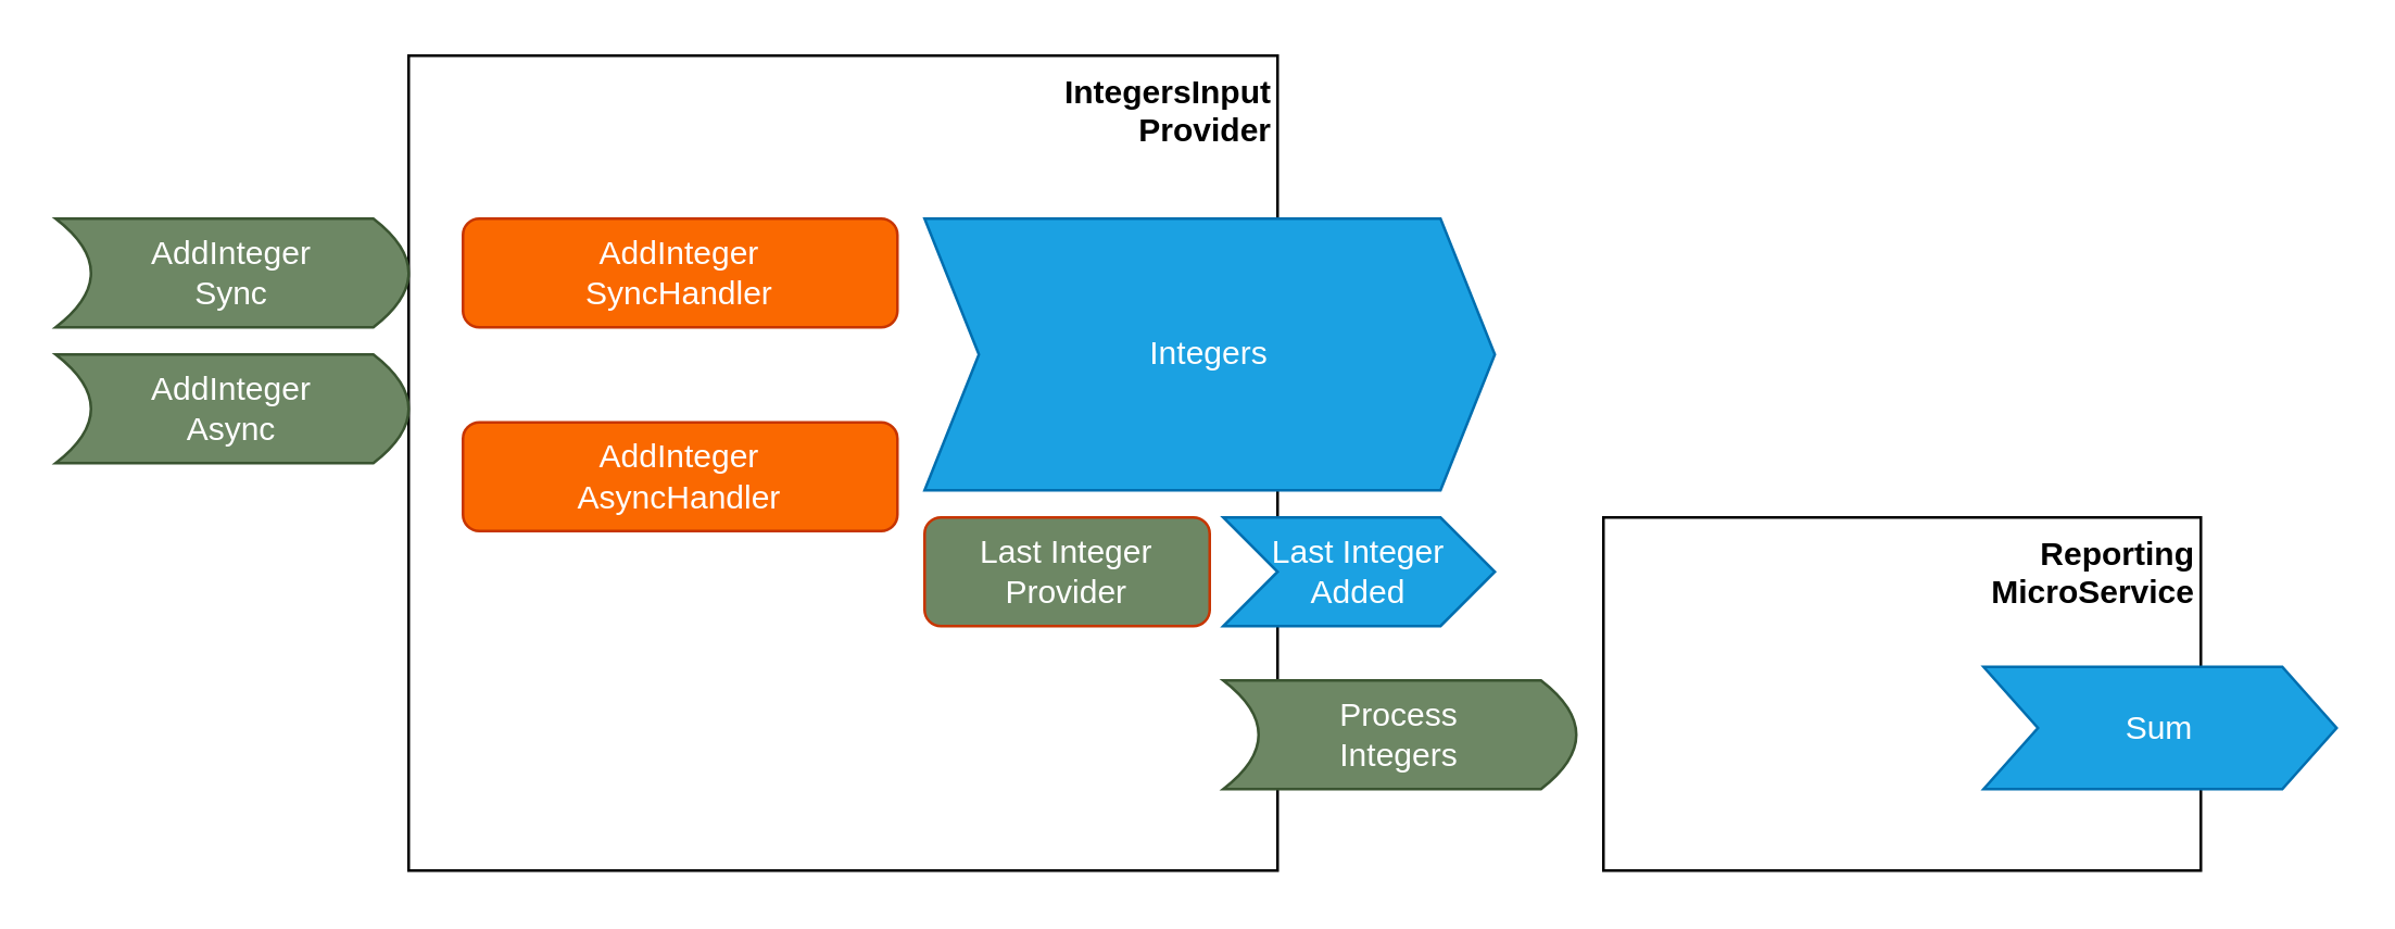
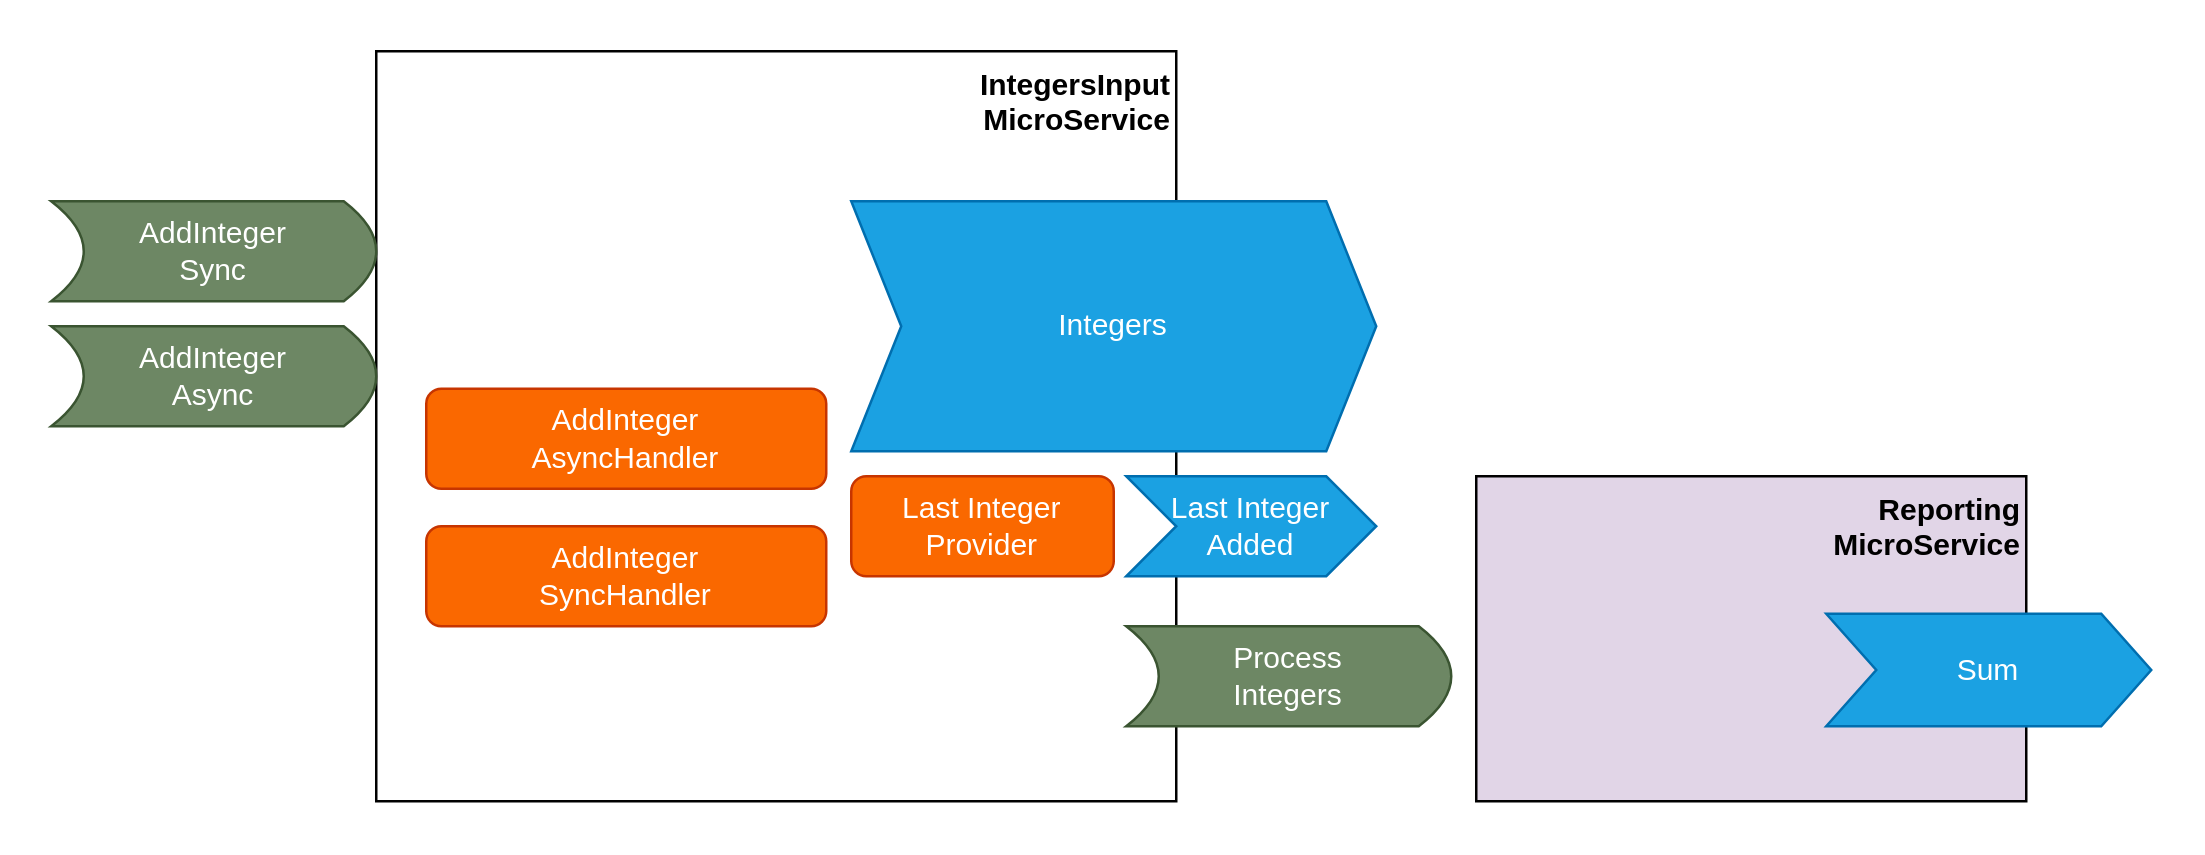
- <mxCell id="2" value="IntegersInput&lt;br&gt;Provider" style="rounded=0;whiteSpace=wrap;html=1;fontStyle=1;align=right;verticalAlign=top;" parent="1" vertex="1"><mxGeometry x="150" y="20" width="320" height="300" as="geometry" /></mxCell>
+ <mxCell id="2" value="IntegersInput&lt;br&gt;MicroService" style="rounded=0;whiteSpace=wrap;html=1;fontStyle=1;align=right;verticalAlign=top;" parent="1" vertex="1"><mxGeometry x="150" y="20" width="320" height="300" as="geometry" /></mxCell>
- <mxCell id="4" value="AddInteger&lt;br&gt;SyncHandler" style="rounded=1;whiteSpace=wrap;html=1;fillColor=#fa6800;strokeColor=#C73500;fontColor=#ffffff;align=center;" parent="1" vertex="1"><mxGeometry x="170" y="80" width="160" height="40" as="geometry" /></mxCell>
+ <mxCell id="4" value="AddInteger&lt;br&gt;SyncHandler" style="rounded=1;whiteSpace=wrap;html=1;fillColor=#fa6800;strokeColor=#C73500;fontColor=#ffffff;align=center;" parent="1" vertex="1"><mxGeometry x="170" y="210" width="160" height="40" as="geometry" /></mxCell>
- <mxCell id="8" value="Last Integer&lt;br&gt;Provider" style="rounded=1;whiteSpace=wrap;html=1;fillColor=#6d8764;strokeColor=#C73500;fontColor=#ffffff;align=center;" parent="1" vertex="1"><mxGeometry x="340" y="190" width="105" height="40" as="geometry" /></mxCell>
+ <mxCell id="8" value="Last Integer&lt;br&gt;Provider" style="rounded=1;whiteSpace=wrap;html=1;fillColor=#fa6800;strokeColor=#C73500;fontColor=#ffffff;align=center;" parent="1" vertex="1"><mxGeometry x="340" y="190" width="105" height="40" as="geometry" /></mxCell>
- <mxCell id="9" value="Reporting&lt;br&gt;MicroService" style="rounded=0;whiteSpace=wrap;html=1;fontStyle=1;align=right;verticalAlign=top;" parent="1" vertex="1"><mxGeometry x="590" y="190" width="220" height="130" as="geometry" /></mxCell>
+ <mxCell id="9" value="Reporting&lt;br&gt;MicroService" style="rounded=0;whiteSpace=wrap;html=1;fontStyle=1;align=right;verticalAlign=top;fillColor=#e1d5e7;" parent="1" vertex="1"><mxGeometry x="590" y="190" width="220" height="130" as="geometry" /></mxCell>
